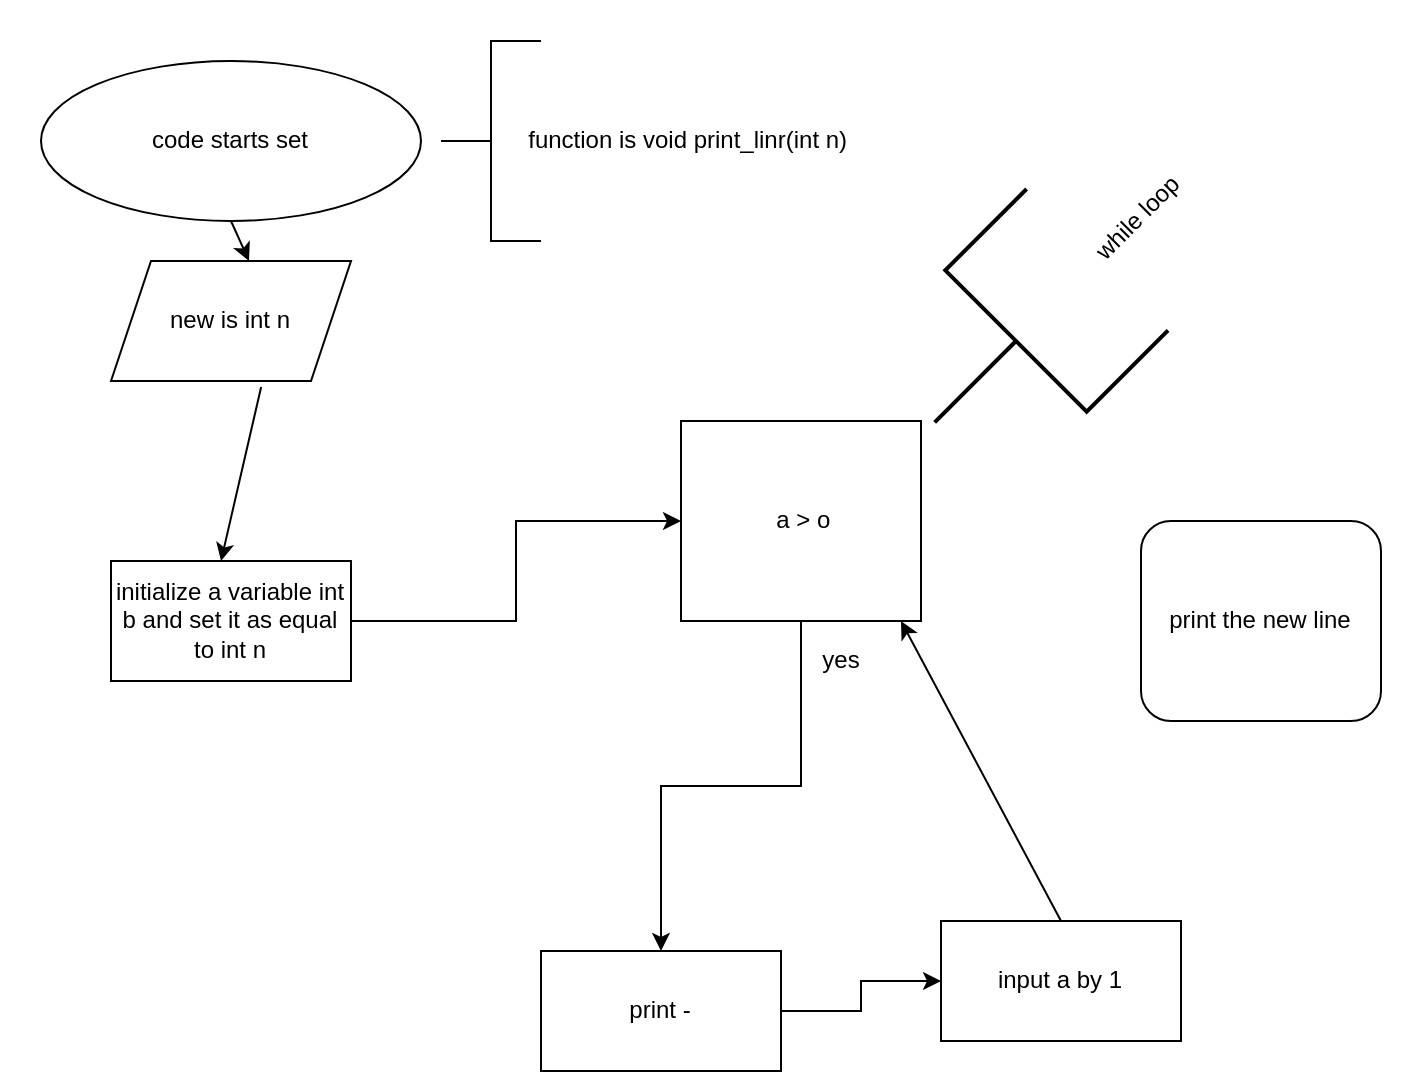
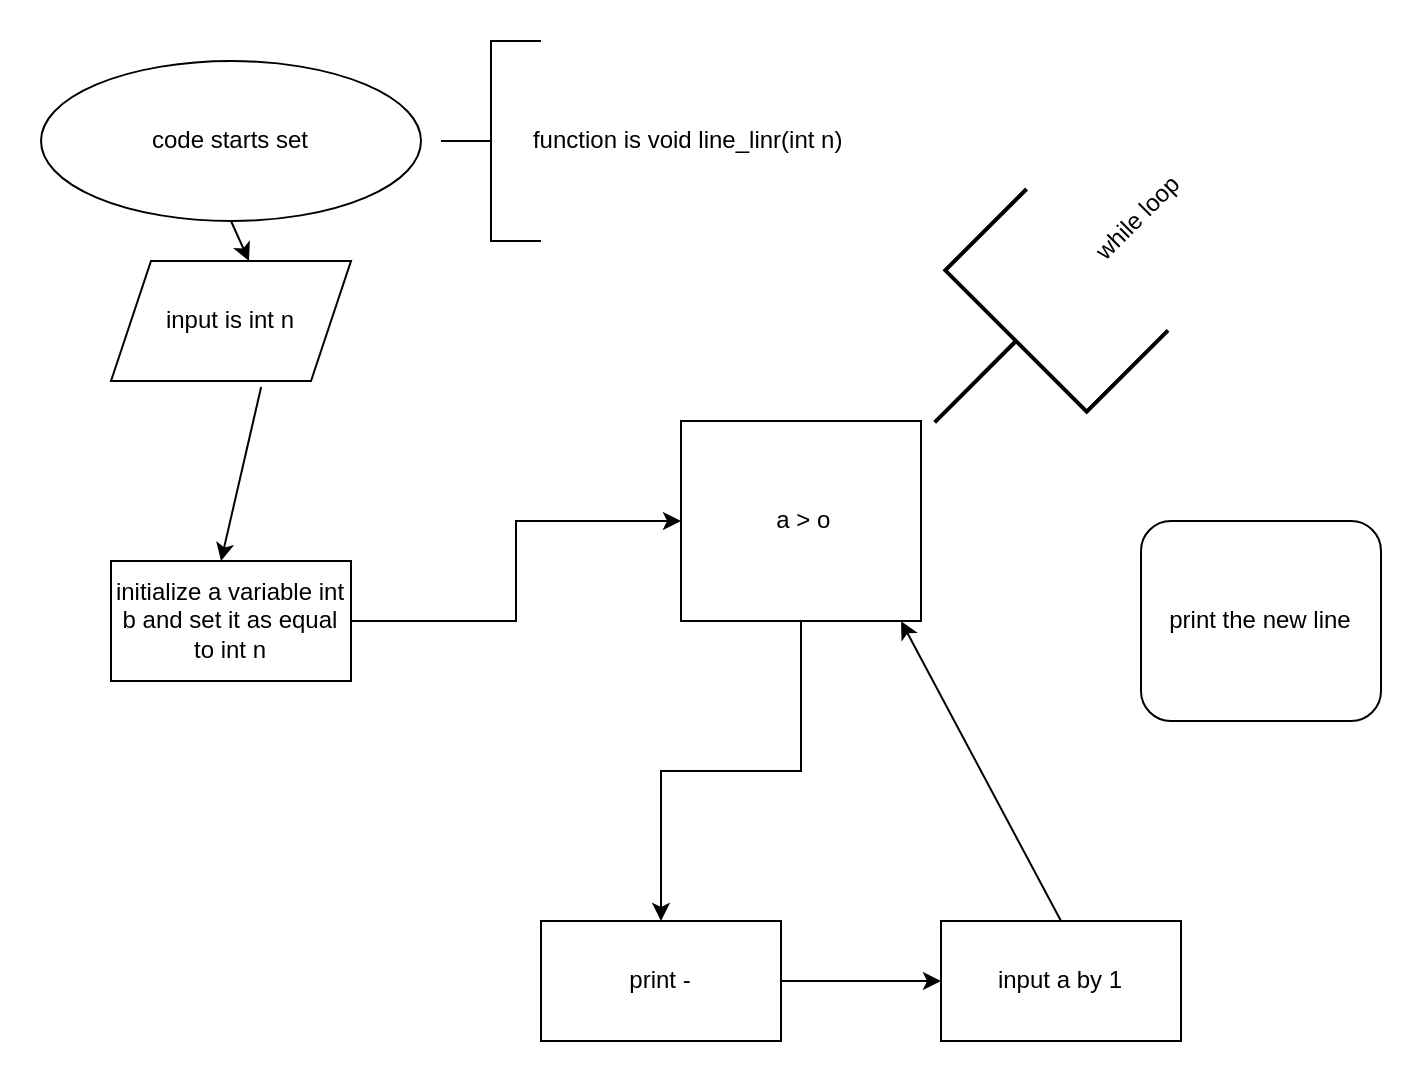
- <mxCell id="14" value="function is void print_linr(int n)&amp;nbsp;" style="text;html=1;align=center;verticalAlign=middle;resizable=0;points=[];autosize=1;strokeColor=none;" vertex="1" parent="1"><mxGeometry x="255" y="60" width="180" height="20" as="geometry" /></mxCell>
+ <mxCell id="14" value="function is void line_linr(int n)&amp;nbsp;" style="text;html=1;align=center;verticalAlign=middle;resizable=0;points=[];autosize=1;strokeColor=none;" vertex="1" parent="1"><mxGeometry x="255" y="60" width="180" height="20" as="geometry" /></mxCell>
- <mxCell id="12" value="new is int n" style="shape=parallelogram;perimeter=parallelogramPerimeter;whiteSpace=wrap;html=1;fixedSize=1;" vertex="1" parent="1"><mxGeometry x="55" y="130" width="120" height="60" as="geometry" /></mxCell>
+ <mxCell id="12" value="input is int n" style="shape=parallelogram;perimeter=parallelogramPerimeter;whiteSpace=wrap;html=1;fixedSize=1;" vertex="1" parent="1"><mxGeometry x="55" y="130" width="120" height="60" as="geometry" /></mxCell>
- <mxCell id="16" value="yes" style="text;html=1;align=center;verticalAlign=middle;resizable=0;points=[];autosize=1;strokeColor=none;" vertex="1" parent="1"><mxGeometry x="405" y="320" width="30" height="20" as="geometry" /></mxCell>
- <mxCell id="10" value="print -" style="whiteSpace=wrap;html=1;rounded=0;" vertex="1" parent="1"><mxGeometry x="270" y="475" width="120" height="60" as="geometry" /></mxCell>
+ <mxCell id="10" value="print -" style="whiteSpace=wrap;html=1;rounded=0;" vertex="1" parent="1"><mxGeometry x="270" y="460" width="120" height="60" as="geometry" /></mxCell>
